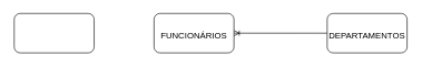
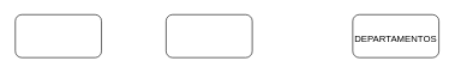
- <mxCell id="5" value="&lt;font style=&quot;font-size: 13px&quot;&gt;FUNCIONÁRIOS&lt;/font&gt;" style="text;html=1;strokeColor=none;fillColor=none;align=center;verticalAlign=middle;whiteSpace=wrap;rounded=0;fontSize=20;" parent="1" vertex="1"><mxGeometry x="230" y="20" width="120" height="60" as="geometry" /></mxCell>
- <mxCell id="7" value="" style="edgeStyle=entityRelationEdgeStyle;fontSize=12;html=1;endArrow=ERoneToMany;" parent="1" source="3" target="5" edge="1"><mxGeometry width="100" height="100" relative="1" as="geometry"><mxPoint x="140" y="330" as="sourcePoint" /><mxPoint x="240" y="230" as="targetPoint" /></mxGeometry></mxCell>
